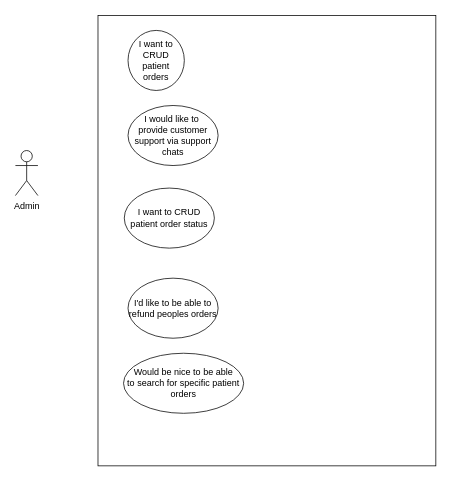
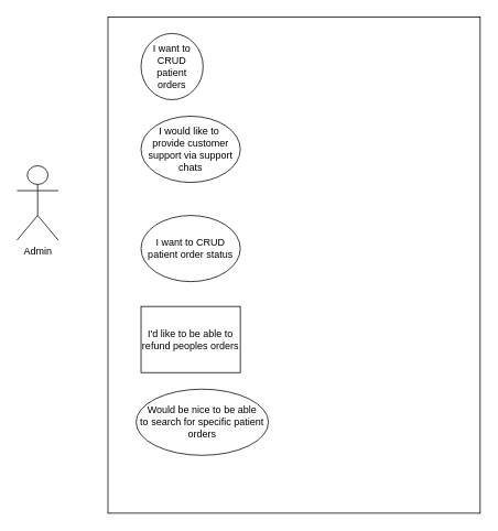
- <mxCell id="3" value="Admin" style="shape=umlActor;verticalLabelPosition=bottom;verticalAlign=top;html=1;outlineConnect=0;" parent="1" vertex="1"><mxGeometry x="20" y="200" width="30" height="60" as="geometry" /></mxCell>
+ <mxCell id="3" value="Admin" style="shape=umlActor;verticalLabelPosition=bottom;verticalAlign=top;html=1;outlineConnect=0;" parent="1" vertex="1"><mxGeometry x="20" y="200" width="50" height="90" as="geometry" /></mxCell>
- <mxCell id="7" value="I want to CRUD patient order status" style="ellipse;whiteSpace=wrap;html=1;" vertex="1" parent="1"><mxGeometry x="165" y="250" width="120" height="80" as="geometry" /></mxCell>
+ <mxCell id="7" value="I want to CRUD patient order status" style="ellipse;whiteSpace=wrap;html=1;" vertex="1" parent="1"><mxGeometry x="170" y="260" width="120" height="80" as="geometry" /></mxCell>
- <mxCell id="5" value="I'd like to be able to refund peoples orders" style="ellipse;whiteSpace=wrap;html=1;" parent="1" vertex="1"><mxGeometry x="170" y="370" width="120" height="80" as="geometry" /></mxCell>
+ <mxCell id="5" value="I'd like to be able to refund peoples orders" style="whiteSpace=wrap;html=1;rounded=0;" parent="1" vertex="1"><mxGeometry x="170" y="370" width="120" height="80" as="geometry" /></mxCell>
